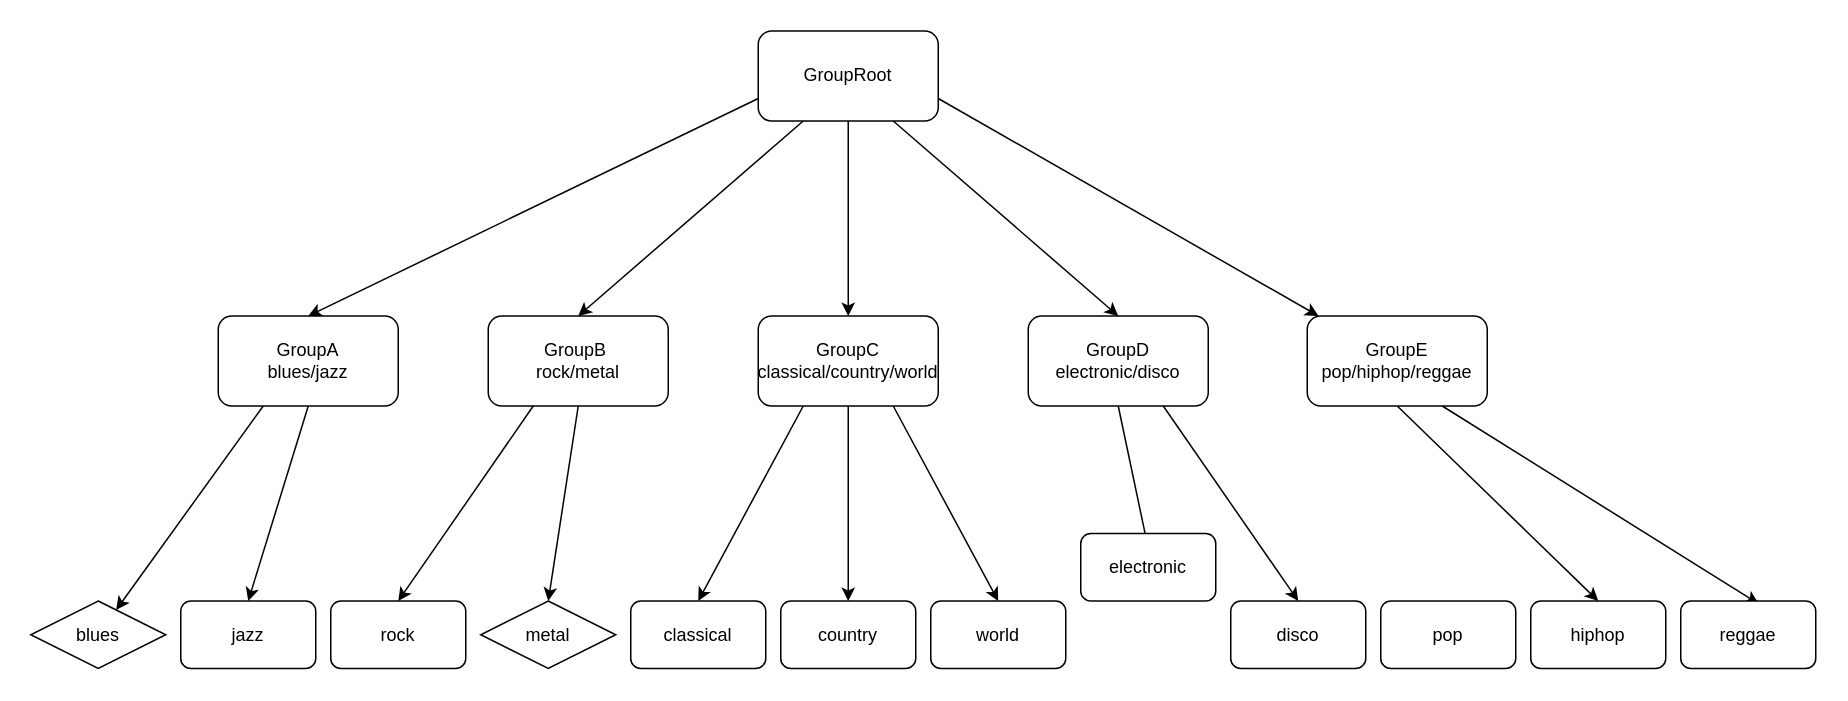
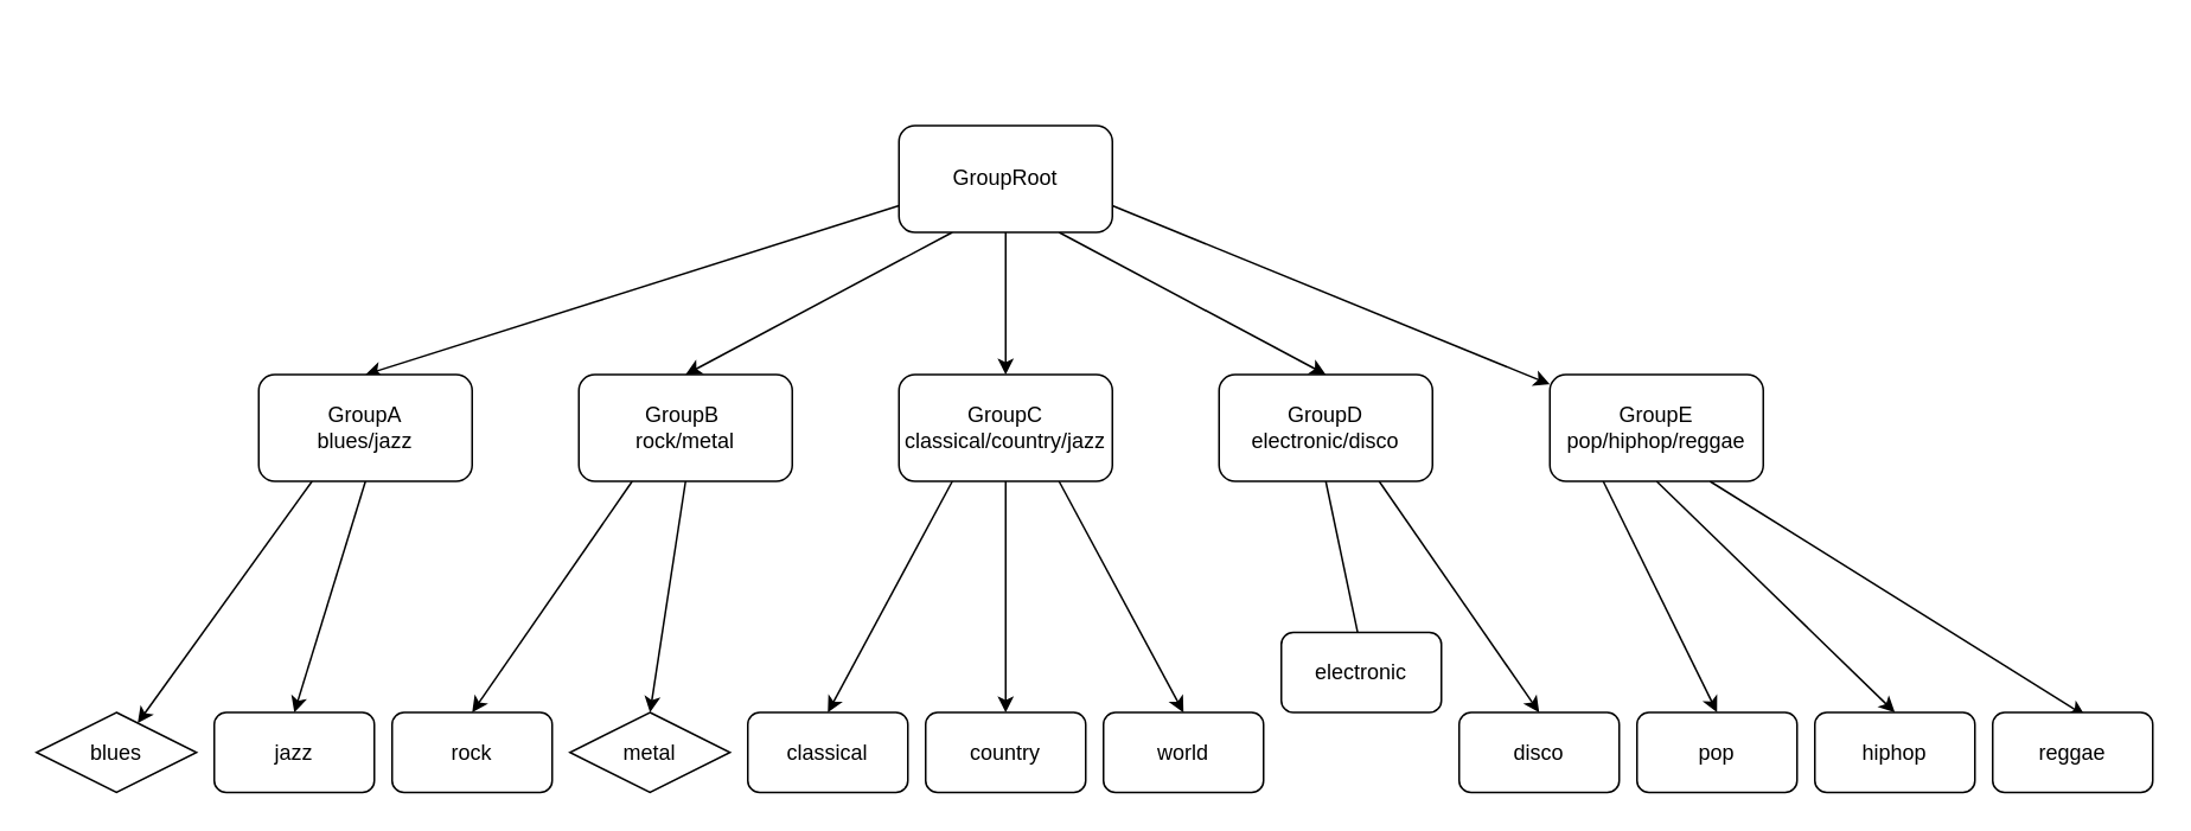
- <mxCell id="7" value="GroupRoot" style="rounded=1;whiteSpace=wrap;html=1;" vertex="1" parent="1"><mxGeometry x="505" y="20" width="120" height="60" as="geometry" /></mxCell>
+ <mxCell id="7" value="GroupRoot" style="rounded=1;whiteSpace=wrap;html=1;" vertex="1" parent="1"><mxGeometry x="505" y="70" width="120" height="60" as="geometry" /></mxCell>
- <mxCell id="17" value="GroupC&lt;br&gt;classical/country/world&lt;br&gt;" style="rounded=1;whiteSpace=wrap;html=1;" vertex="1" parent="1"><mxGeometry x="505" y="210" width="120" height="60" as="geometry" /></mxCell>
+ <mxCell id="17" value="GroupC&lt;br&gt;classical/country/jazz&lt;br&gt;" style="rounded=1;whiteSpace=wrap;html=1;" vertex="1" parent="1"><mxGeometry x="505" y="210" width="120" height="60" as="geometry" /></mxCell>
+ <mxCell id="21" style="edgeStyle=none;rounded=0;orthogonalLoop=1;jettySize=auto;html=1;exitX=0.25;exitY=1;exitDx=0;exitDy=0;entryX=0.5;entryY=0;entryDx=0;entryDy=0;" edge="1" parent="1" source="24" target="34"><mxGeometry relative="1" as="geometry" /></mxCell>
